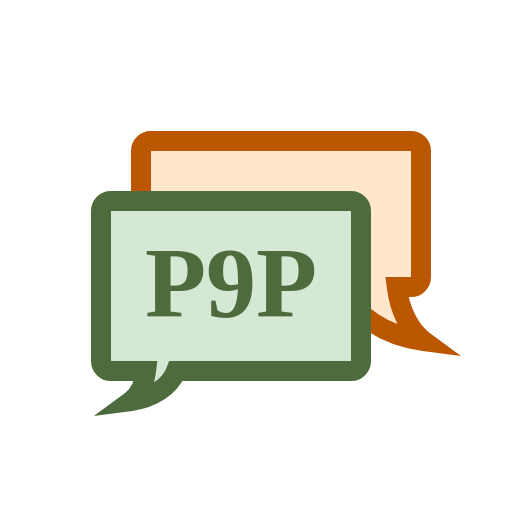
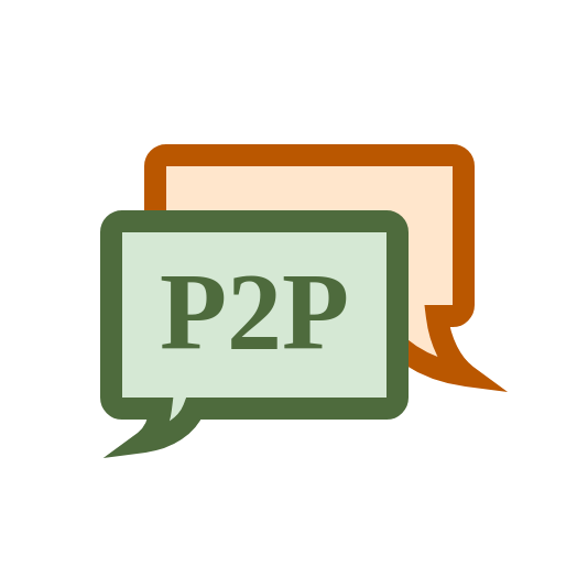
- <mxCell id="5" value="P9P" style="text;html=1;strokeColor=none;fillColor=none;align=center;verticalAlign=middle;whiteSpace=wrap;rounded=0;sketch=0;fontSize=50;fontStyle=1;fontFamily=Rowdies;fontColor=#4E6B3D;FType=g;" parent="1" vertex="1"><mxGeometry x="57.5" y="120" width="115" height="40" as="geometry" /></mxCell>
+ <mxCell id="5" value="P2P" style="text;html=1;strokeColor=none;fillColor=none;align=center;verticalAlign=middle;whiteSpace=wrap;rounded=0;sketch=0;fontSize=50;fontStyle=1;fontFamily=Rowdies;fontColor=#4E6B3D;FType=g;" parent="1" vertex="1"><mxGeometry x="57.5" y="120" width="115" height="40" as="geometry" /></mxCell>
